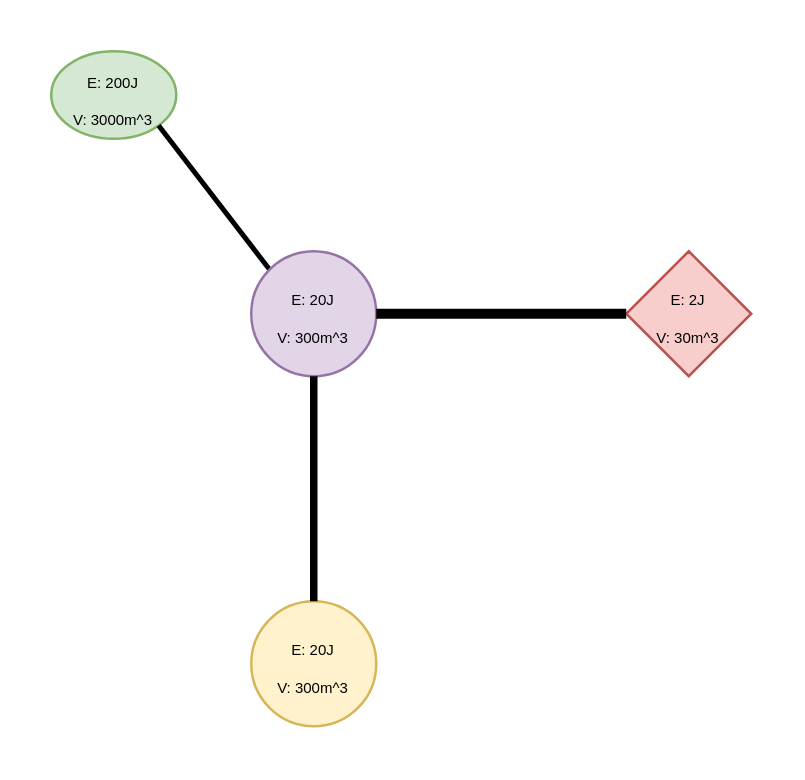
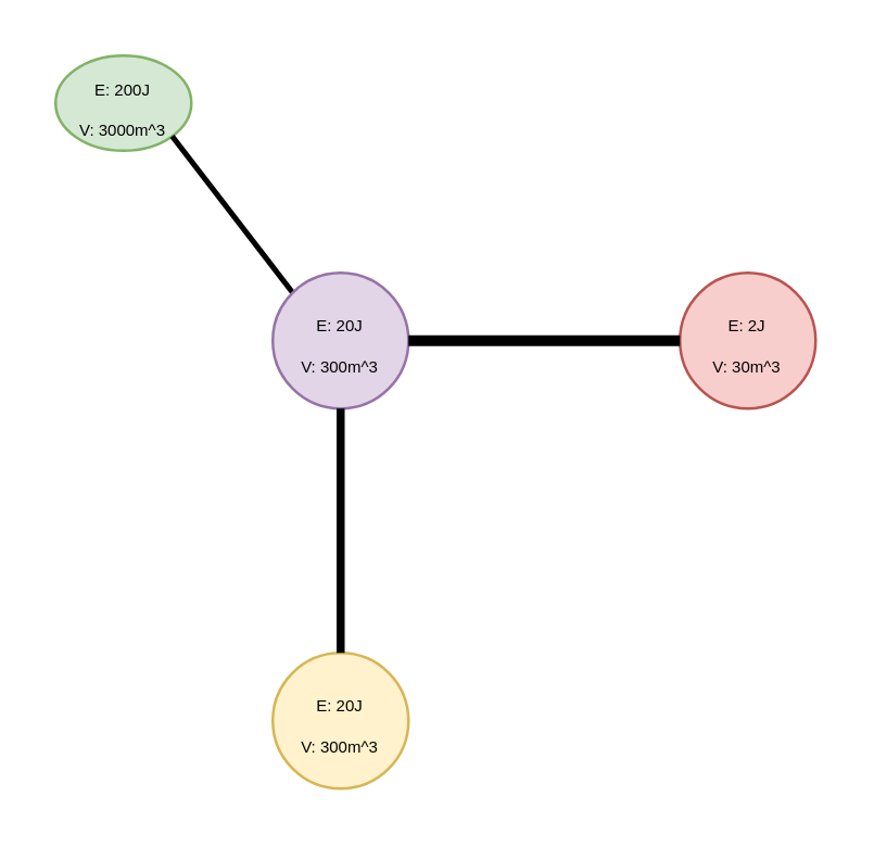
- <mxCell id="5" value="&lt;font style=&quot;font-size: 6px;&quot;&gt;E: 2J&lt;/font&gt;&lt;div&gt;&lt;font style=&quot;font-size: 6px;&quot;&gt;V: 30m^3&lt;/font&gt;&lt;/div&gt;" style="rhombus;whiteSpace=wrap;html=1;aspect=fixed;fillColor=#f8cecc;strokeColor=#b85450;" vertex="1" parent="1"><mxGeometry x="250" y="100" width="50" height="50" as="geometry" /></mxCell>
+ <mxCell id="5" value="&lt;font style=&quot;font-size: 6px;&quot;&gt;E: 2J&lt;/font&gt;&lt;div&gt;&lt;font style=&quot;font-size: 6px;&quot;&gt;V: 30m^3&lt;/font&gt;&lt;/div&gt;" style="ellipse;whiteSpace=wrap;html=1;aspect=fixed;fillColor=#f8cecc;strokeColor=#b85450;" vertex="1" parent="1"><mxGeometry x="250" y="100" width="50" height="50" as="geometry" /></mxCell>
